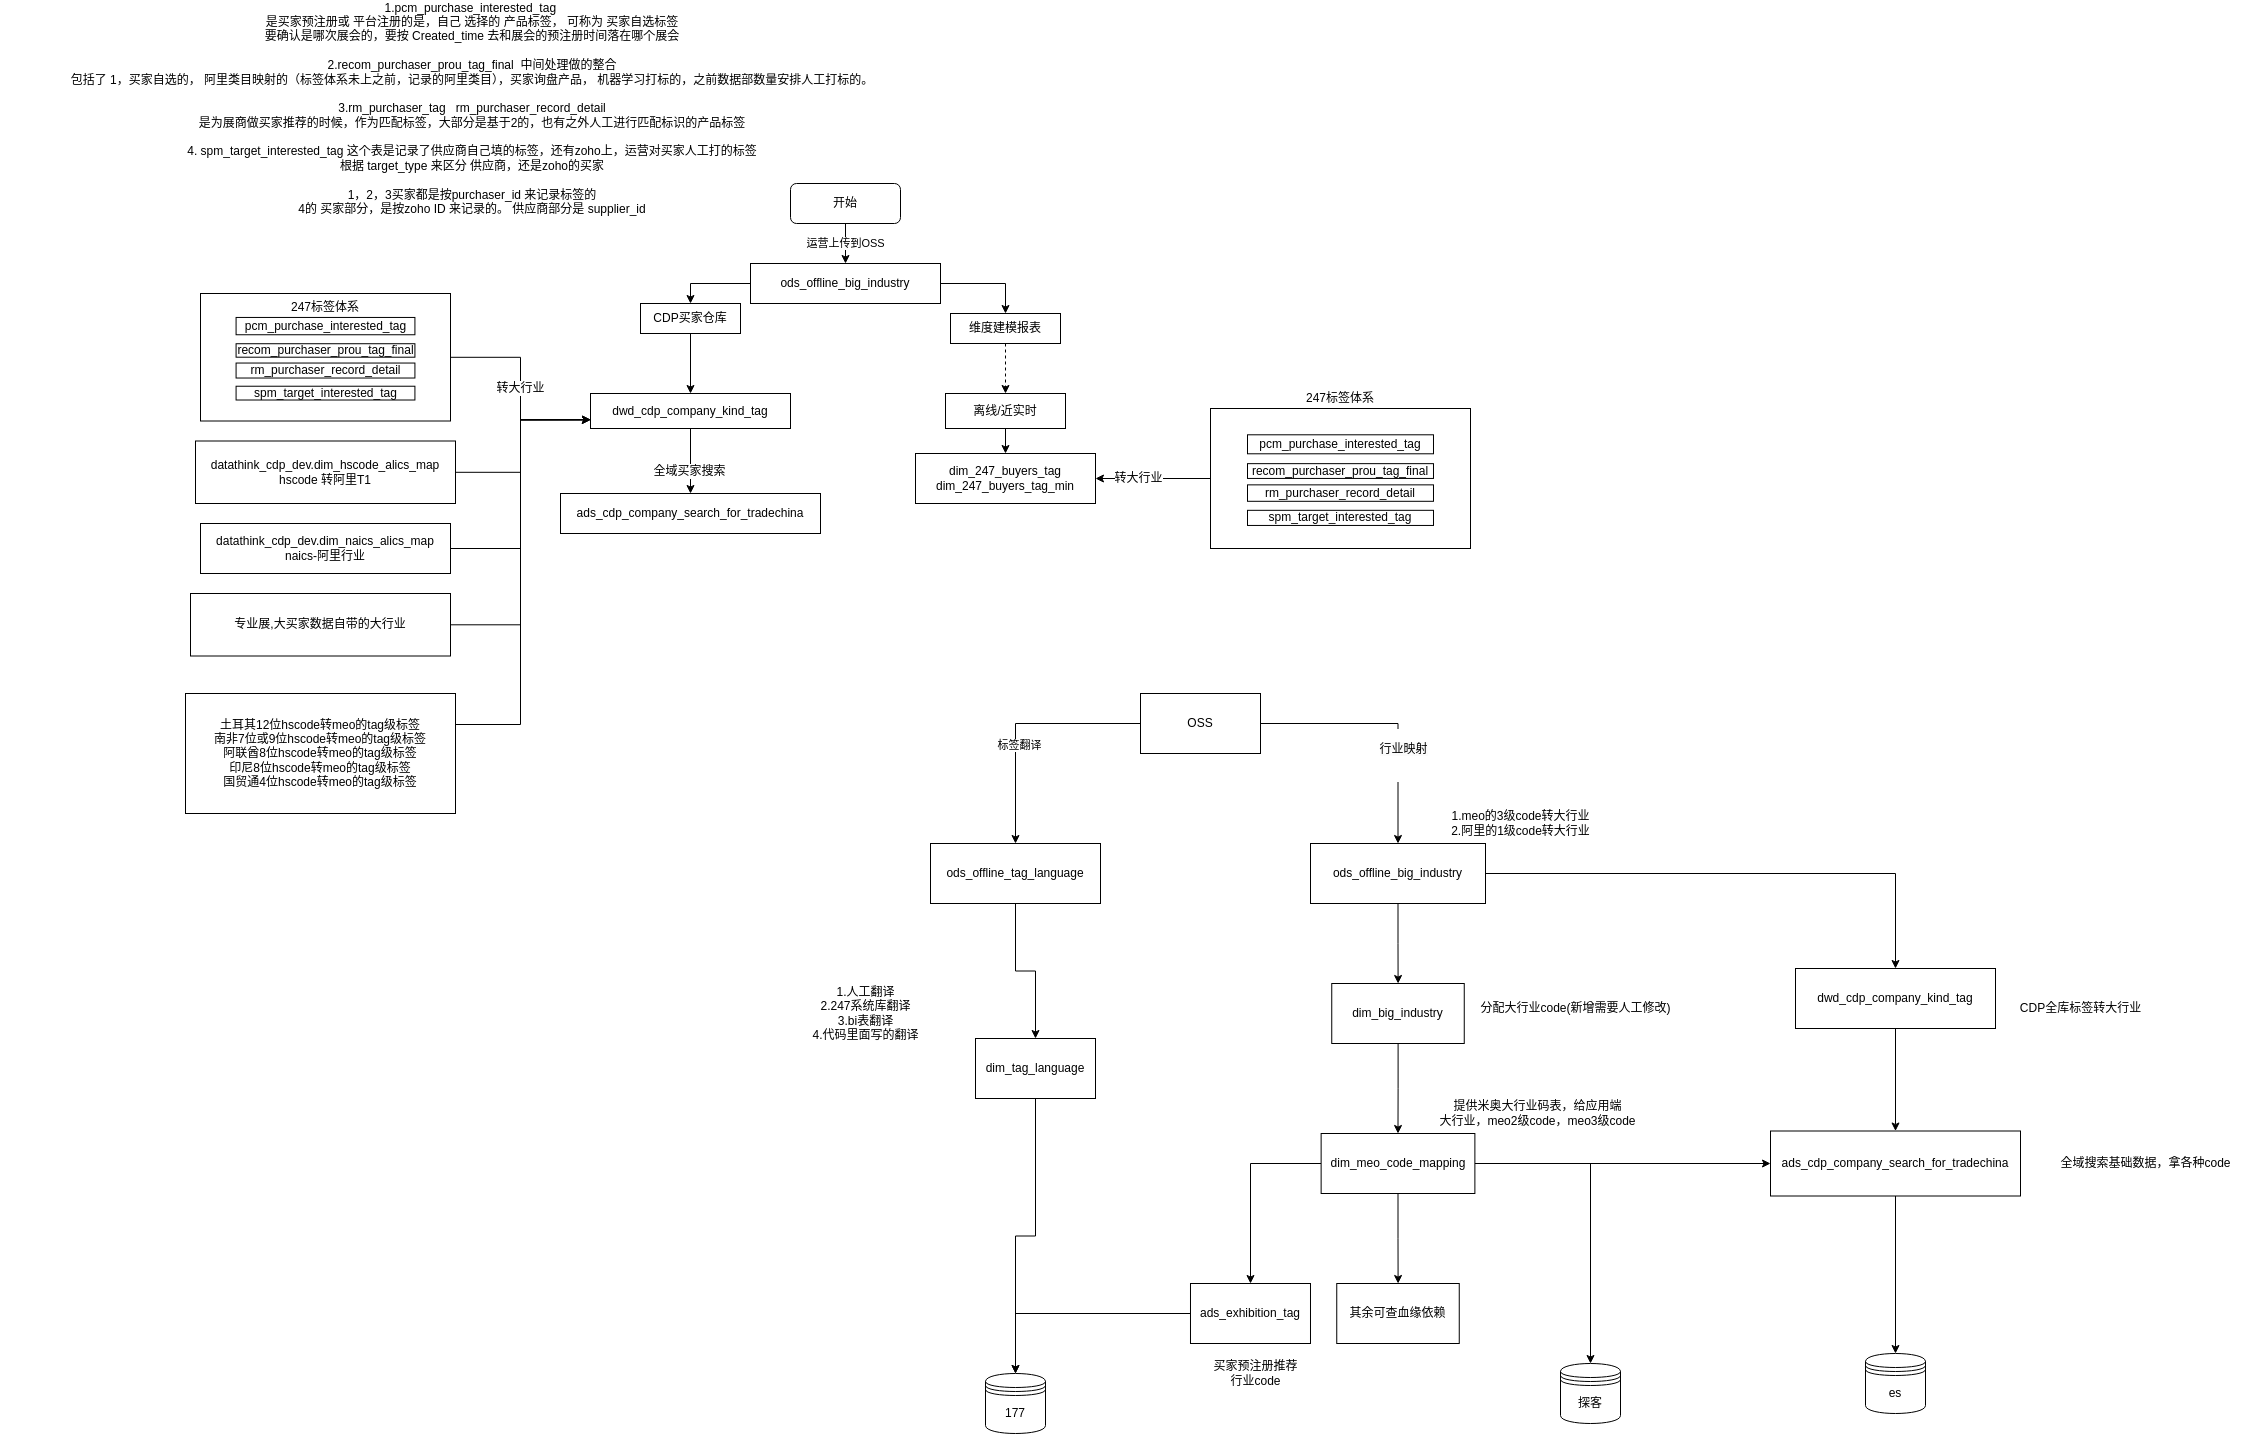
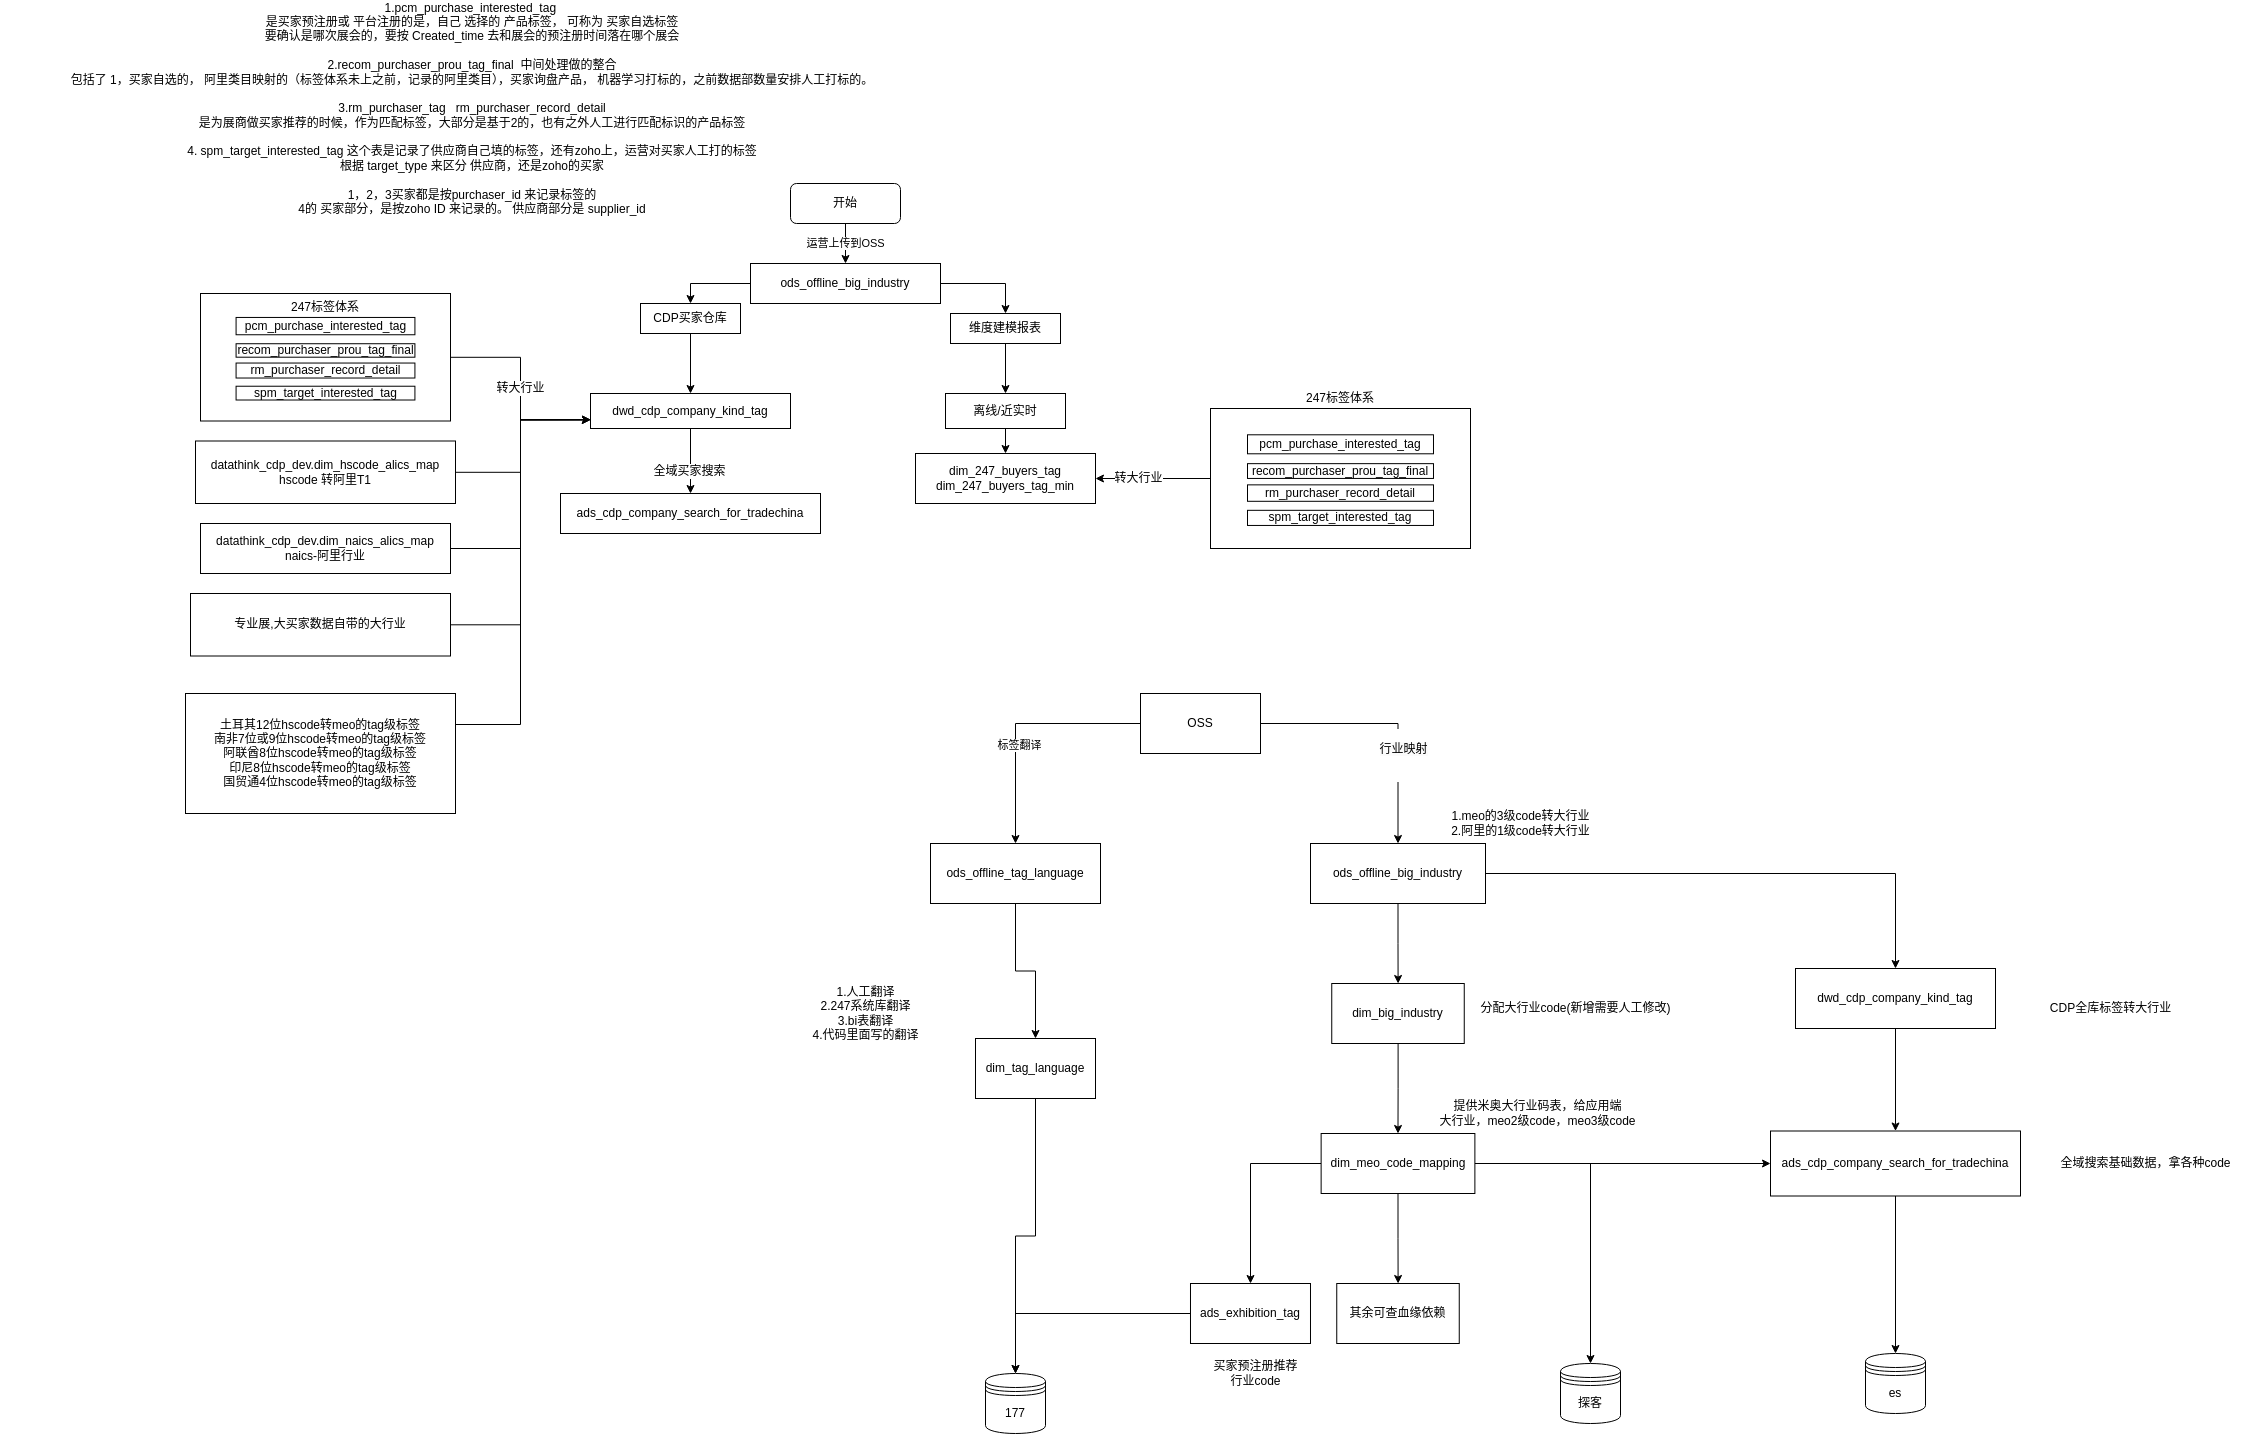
- <mxCell id="9" style="edgeStyle=orthogonalEdgeStyle;rounded=0;orthogonalLoop=1;jettySize=auto;html=1;fontFamily=Helvetica;fontSize=12;fontColor=default;dashed=1;" parent="1" source="10" target="12" edge="1"><mxGeometry relative="1" as="geometry" /></mxCell>
+ <mxCell id="9" style="edgeStyle=orthogonalEdgeStyle;rounded=0;orthogonalLoop=1;jettySize=auto;html=1;fontFamily=Helvetica;fontSize=12;fontColor=default;" parent="1" source="10" target="12" edge="1"><mxGeometry relative="1" as="geometry" /></mxCell>
- <mxCell id="68" value="CDP全库标签转大行业" style="text;html=1;align=center;verticalAlign=middle;resizable=0;points=[];autosize=1;strokeColor=none;fillColor=none;" vertex="1" parent="1"><mxGeometry x="2010" y="920" width="140" height="30" as="geometry" /></mxCell>
+ <mxCell id="68" value="CDP全库标签转大行业" style="text;html=1;align=center;verticalAlign=middle;resizable=0;points=[];autosize=1;strokeColor=none;fillColor=none;" vertex="1" parent="1"><mxGeometry x="2040" y="920" width="140" height="30" as="geometry" /></mxCell>
